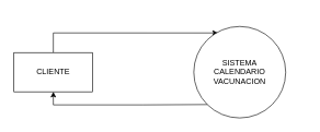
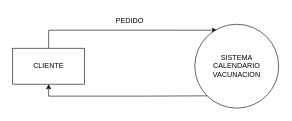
+ <mxCell id="6" value="PEDIDO" style="text;html=1;align=center;verticalAlign=middle;resizable=0;points=[];autosize=1;strokeColor=none;fillColor=none;" vertex="1" parent="1"><mxGeometry x="180" y="20" width="70" height="30" as="geometry" /></mxCell>
- <mxCell id="5" value="SISTEMA&lt;br&gt;CALENDARIO&lt;br&gt;VACUNACION" style="ellipse;whiteSpace=wrap;html=1;aspect=fixed;" vertex="1" parent="1"><mxGeometry x="294" y="40" width="140" height="140" as="geometry" /></mxCell>
+ <mxCell id="5" value="SISTEMA&lt;br&gt;CALENDARIO&lt;br&gt;VACUNACION" style="ellipse;whiteSpace=wrap;html=1;aspect=fixed;" vertex="1" parent="1"><mxGeometry x="324" y="40" width="140" height="140" as="geometry" /></mxCell>
